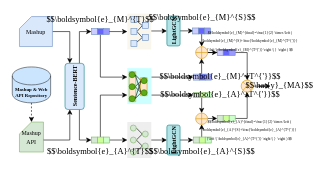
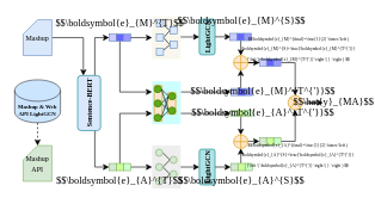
- <mxCell id="29" value="&lt;font style=&quot;font-size: 10px;&quot;&gt;Mashup&lt;/font&gt;" style="shape=card;whiteSpace=wrap;html=1;size=20;fillColor=#dae8fc;strokeColor=#6c8ebf;fontFamily=Times New Roman;" parent="1" vertex="1"><mxGeometry x="32" y="27" width="55" height="50" as="geometry" /></mxCell>
+ <mxCell id="29" value="&lt;font style=&quot;font-size: 10px;&quot;&gt;Mashup&lt;/font&gt;" style="shape=card;whiteSpace=wrap;html=1;size=20;fillColor=#dae8fc;strokeColor=#6c8ebf;fontFamily=Times New Roman;" parent="1" vertex="1"><mxGeometry x="32" y="27" width="40" height="50" as="geometry" /></mxCell>
- <mxCell id="52" value="&lt;h6&gt;&lt;font style=&quot;font-size: 8px;&quot;&gt;&lt;b style=&quot;line-height: 10%;&quot;&gt;Mashup &amp;amp; Web API Repository&lt;/b&gt;&lt;/font&gt;&lt;/h6&gt;" style="shape=cylinder3;whiteSpace=wrap;html=1;boundedLbl=1;backgroundOutline=1;size=15;fillColor=#cce5ff;strokeColor=#36393d;fontFamily=Times New Roman;" parent="1" vertex="1"><mxGeometry x="20" y="111" width="64" height="60" as="geometry" /></mxCell>
+ <mxCell id="52" value="&lt;h6&gt;&lt;font style=&quot;font-size: 8px;&quot;&gt;&lt;b style=&quot;line-height: 10%;&quot;&gt;Mashup &amp;amp; Web API LightGCN&lt;/b&gt;&lt;/font&gt;&lt;/h6&gt;" style="shape=cylinder3;whiteSpace=wrap;html=1;boundedLbl=1;backgroundOutline=1;size=15;fillColor=#cce5ff;strokeColor=#36393d;fontFamily=Times New Roman;" parent="1" vertex="1"><mxGeometry x="20" y="111" width="64" height="60" as="geometry" /></mxCell>
- <mxCell id="31" style="edgeStyle=orthogonalEdgeStyle;rounded=0;orthogonalLoop=1;jettySize=auto;html=1;entryX=0;entryY=0.25;entryDx=0;entryDy=0;exitX=0.998;exitY=0.574;exitDx=0;exitDy=0;exitPerimeter=0;fontFamily=Times New Roman;" parent="1" source="90" target="106" edge="1"><mxGeometry relative="1" as="geometry"><mxPoint x="68" y="238" as="sourcePoint" /><Array as="points"><mxPoint x="70" y="233" /><mxPoint x="116" y="233" /></Array></mxGeometry></mxCell>
